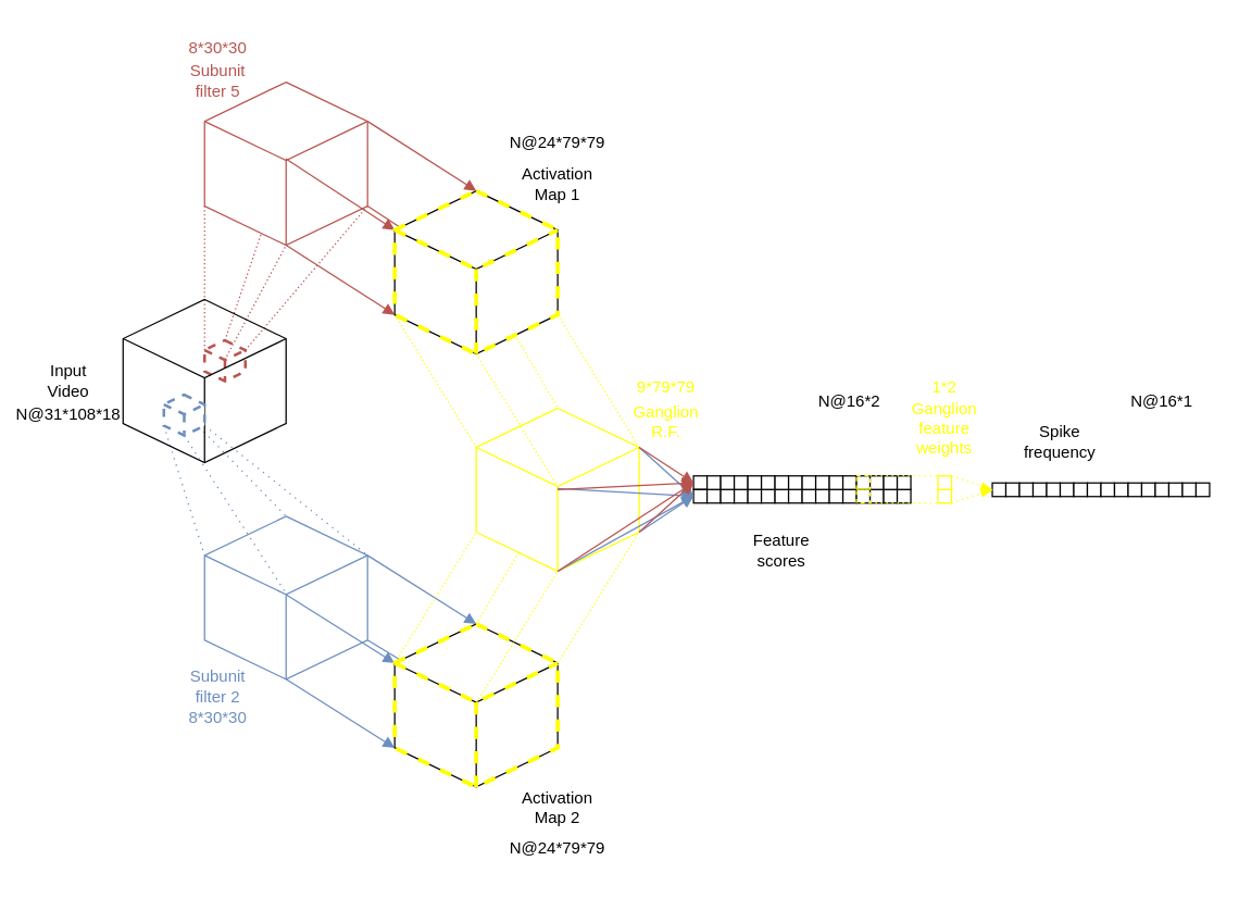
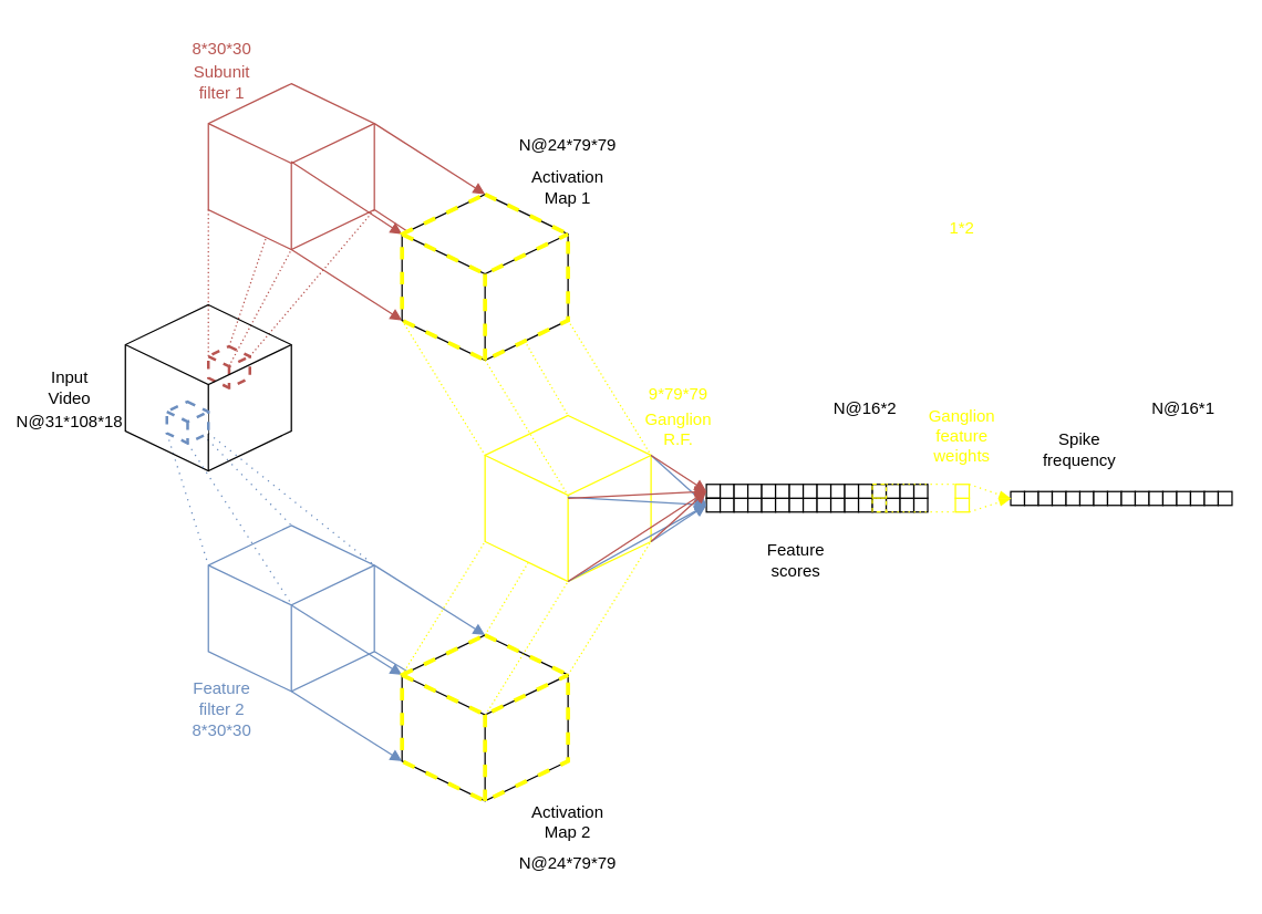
- <mxCell id="102" value="&lt;font color=&quot;#b85450&quot;&gt;Subunit filter 5&lt;/font&gt;" style="text;html=1;strokeColor=none;fillColor=none;align=center;verticalAlign=middle;whiteSpace=wrap;rounded=0;" vertex="1" parent="1"><mxGeometry x="130" y="44" width="60" height="30" as="geometry" /></mxCell>
+ <mxCell id="102" value="&lt;font color=&quot;#b85450&quot;&gt;Subunit filter 1&lt;/font&gt;" style="text;html=1;strokeColor=none;fillColor=none;align=center;verticalAlign=middle;whiteSpace=wrap;rounded=0;" vertex="1" parent="1"><mxGeometry x="130" y="44" width="60" height="30" as="geometry" /></mxCell>
- <mxCell id="117" value="&lt;font color=&quot;#ffff00&quot;&gt;1*2&lt;/font&gt;" style="text;html=1;strokeColor=none;fillColor=none;align=center;verticalAlign=middle;whiteSpace=wrap;rounded=0;" vertex="1" parent="1"><mxGeometry x="665" y="270" width="60" height="30" as="geometry" /></mxCell>
+ <mxCell id="117" value="&lt;font color=&quot;#ffff00&quot;&gt;1*2&lt;/font&gt;" style="text;html=1;strokeColor=none;fillColor=none;align=center;verticalAlign=middle;whiteSpace=wrap;rounded=0;" vertex="1" parent="1"><mxGeometry x="665" y="150" width="60" height="30" as="geometry" /></mxCell>
- <mxCell id="103" value="&lt;font color=&quot;#6c8ebf&quot;&gt;Subunit filter 2&lt;br&gt;&lt;/font&gt;" style="text;html=1;strokeColor=none;fillColor=none;align=center;verticalAlign=middle;whiteSpace=wrap;rounded=0;" vertex="1" parent="1"><mxGeometry x="130" y="490" width="60" height="30" as="geometry" /></mxCell>
+ <mxCell id="103" value="&lt;font color=&quot;#6c8ebf&quot;&gt;Feature filter 2&lt;br&gt;&lt;/font&gt;" style="text;html=1;strokeColor=none;fillColor=none;align=center;verticalAlign=middle;whiteSpace=wrap;rounded=0;" vertex="1" parent="1"><mxGeometry x="130" y="490" width="60" height="30" as="geometry" /></mxCell>
